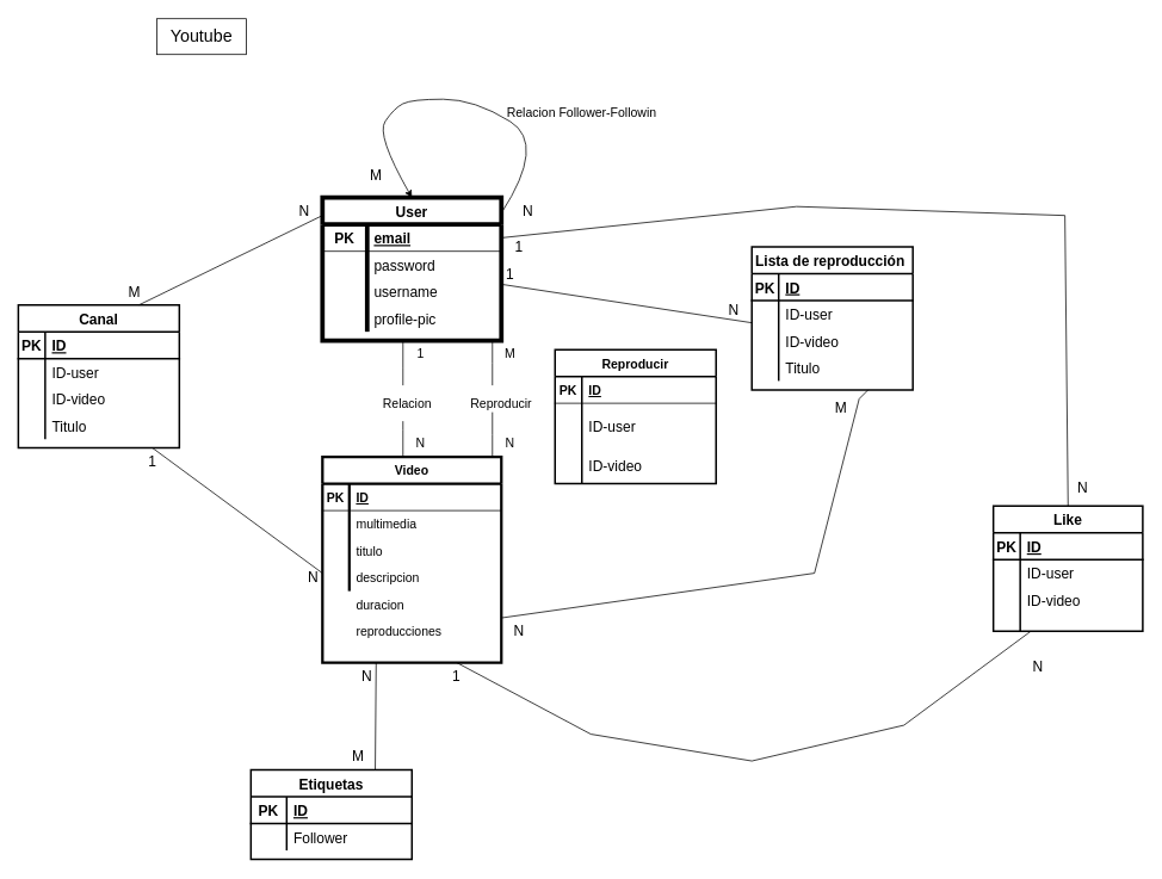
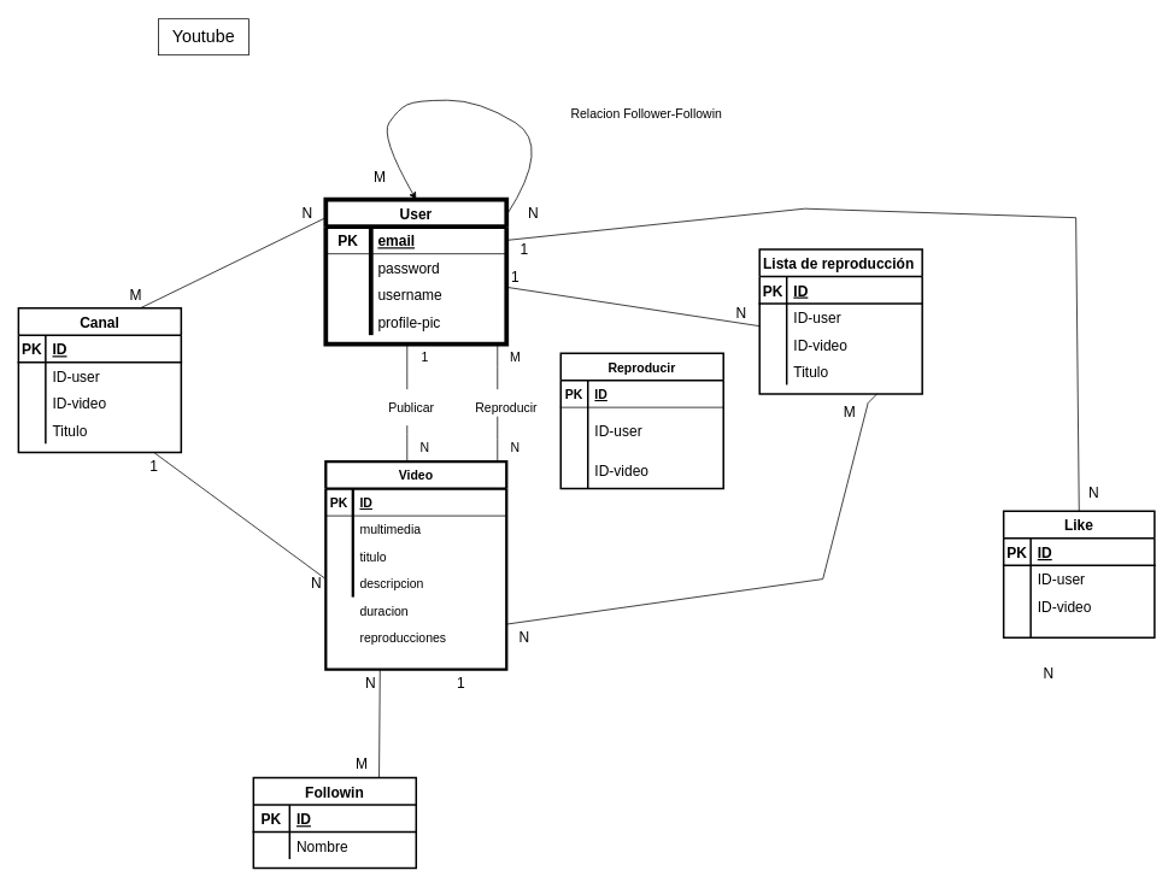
- <mxCell id="19" value="Relacion Follower-Followin" style="text;html=1;strokeColor=none;fillColor=none;align=center;verticalAlign=middle;whiteSpace=wrap;rounded=0;fontSize=14;" vertex="1" parent="1"><mxGeometry x="560" y="110" width="180" height="30" as="geometry" /></mxCell>
+ <mxCell id="19" value="Relacion Follower-Followin" style="text;html=1;strokeColor=none;fillColor=none;align=center;verticalAlign=middle;whiteSpace=wrap;rounded=0;fontSize=14;" vertex="1" parent="1"><mxGeometry x="625" y="110" width="180" height="30" as="geometry" /></mxCell>
- <mxCell id="39" value="Relacion" style="text;html=1;strokeColor=none;fillColor=none;align=center;verticalAlign=middle;whiteSpace=wrap;rounded=0;fontSize=14;" vertex="1" parent="1"><mxGeometry x="420" y="430" width="70" height="40" as="geometry" /></mxCell>
+ <mxCell id="39" value="Publicar" style="text;html=1;strokeColor=none;fillColor=none;align=center;verticalAlign=middle;whiteSpace=wrap;rounded=0;fontSize=14;" vertex="1" parent="1"><mxGeometry x="420" y="430" width="70" height="40" as="geometry" /></mxCell>
- <mxCell id="94" value="" style="endArrow=none;html=1;rounded=0;fontSize=16;entryX=0.25;entryY=1;entryDx=0;entryDy=0;exitX=0.75;exitY=1;exitDx=0;exitDy=0;" edge="1" parent="1" source="20" target="78"><mxGeometry width="50" height="50" relative="1" as="geometry"><mxPoint x="640" y="740" as="sourcePoint" /><mxPoint x="1080" y="610" as="targetPoint" /><Array as="points"><mxPoint x="660" y="820" /><mxPoint x="840" y="850" /><mxPoint x="1010" y="810" /></Array></mxGeometry></mxCell>
- <mxCell id="97" value="Etiquetas" style="shape=table;startSize=30;container=1;collapsible=1;childLayout=tableLayout;fixedRows=1;rowLines=0;fontStyle=1;align=center;resizeLast=1;strokeWidth=2;fontSize=16;" vertex="1" parent="1"><mxGeometry x="280" y="860" width="180" height="100" as="geometry" /></mxCell>
+ <mxCell id="97" value="Followin" style="shape=table;startSize=30;container=1;collapsible=1;childLayout=tableLayout;fixedRows=1;rowLines=0;fontStyle=1;align=center;resizeLast=1;strokeWidth=2;fontSize=16;" vertex="1" parent="1"><mxGeometry x="280" y="860" width="180" height="100" as="geometry" /></mxCell>
- <mxCell id="103" value="Follower" style="shape=partialRectangle;connectable=0;fillColor=none;top=0;left=0;bottom=0;right=0;align=left;spacingLeft=6;overflow=hidden;strokeWidth=2;fontSize=16;" vertex="1" parent="101"><mxGeometry x="40" width="140" height="30" as="geometry"><mxRectangle width="140" height="30" as="alternateBounds" /></mxGeometry></mxCell>
+ <mxCell id="103" value="Nombre" style="shape=partialRectangle;connectable=0;fillColor=none;top=0;left=0;bottom=0;right=0;align=left;spacingLeft=6;overflow=hidden;strokeWidth=2;fontSize=16;" vertex="1" parent="101"><mxGeometry x="40" width="140" height="30" as="geometry"><mxRectangle width="140" height="30" as="alternateBounds" /></mxGeometry></mxCell>
